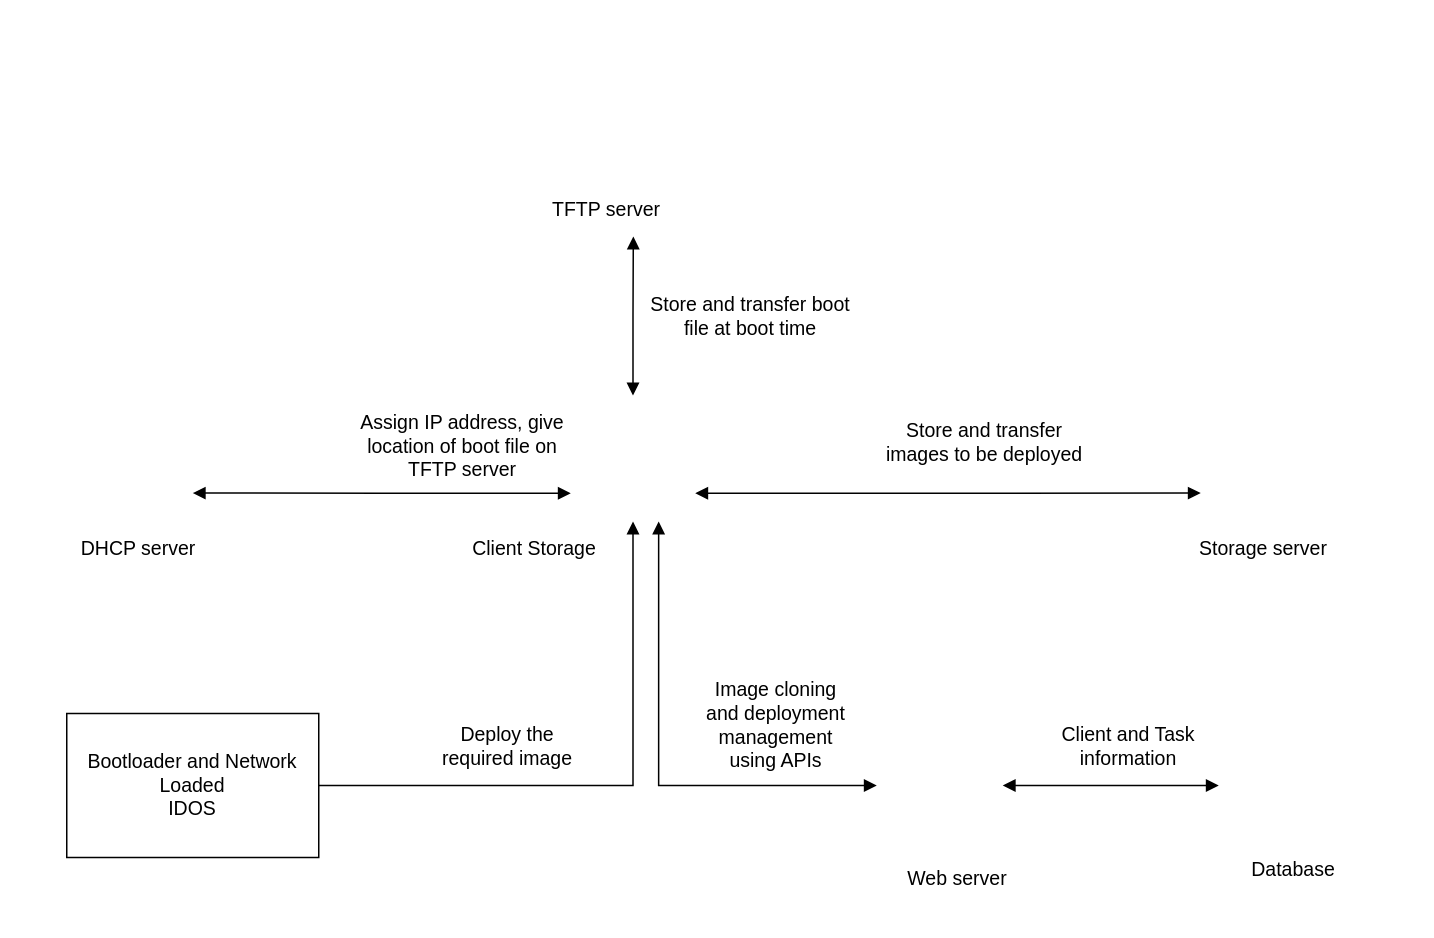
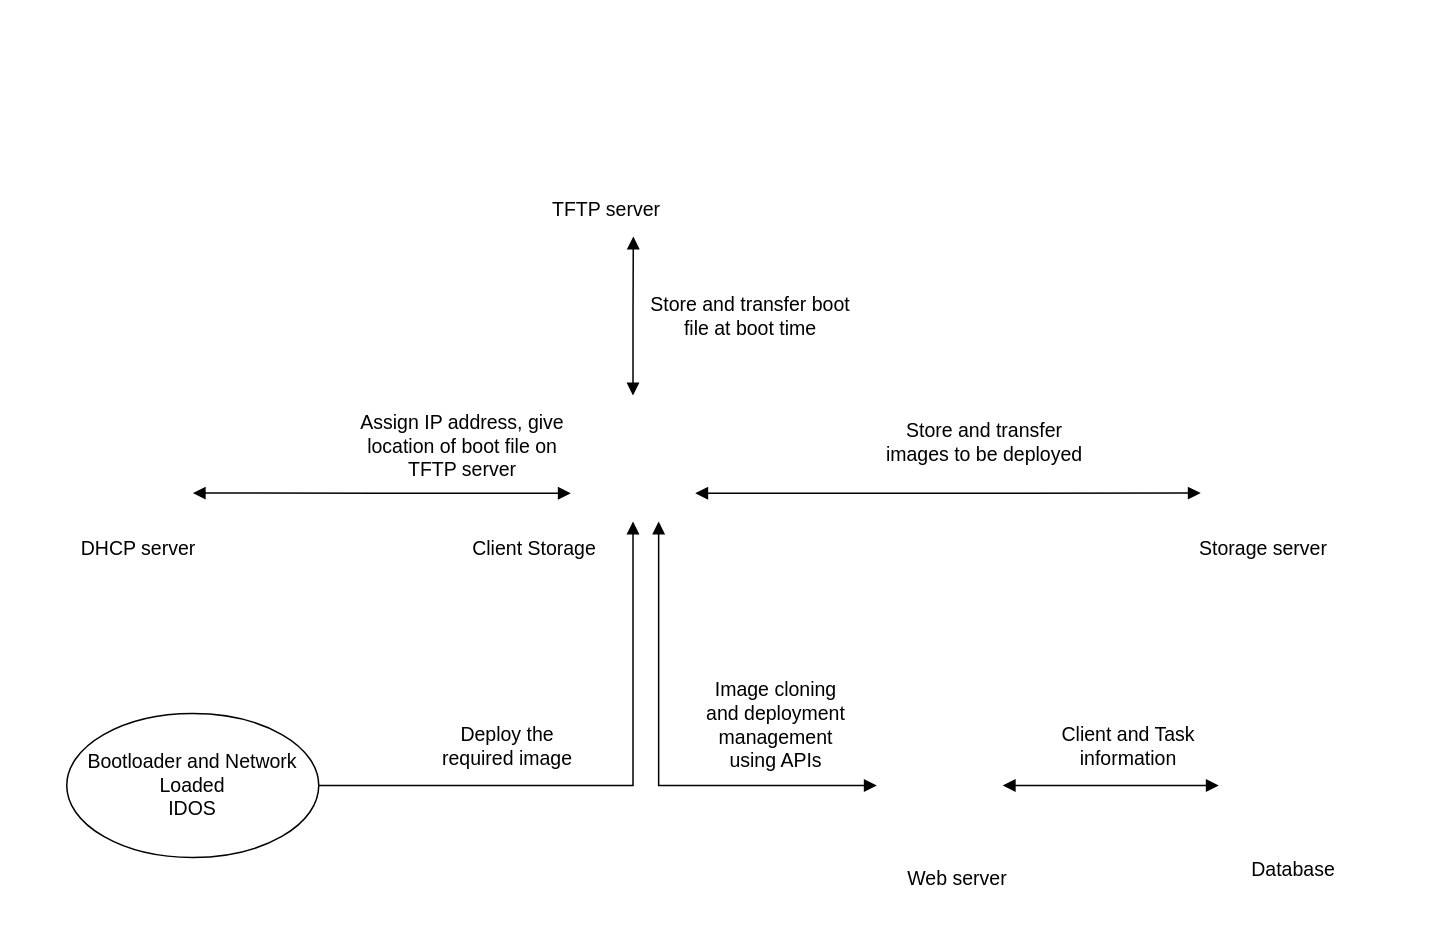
- <mxCell id="16" value="Bootloader and Network Loaded &#10;IDOS  " style="html=1;whiteSpace=wrap;;fontSize=13;fontColor=#000000;spacing=3;" parent="1" vertex="1"><mxGeometry x="44" y="475" width="168" height="96" as="geometry" /></mxCell>
+ <mxCell id="16" value="Bootloader and Network Loaded &#10;IDOS  " style="ellipse;html=1;whiteSpace=wrap;fontSize=13;fontColor=#000000;spacing=3;" parent="1" vertex="1"><mxGeometry x="44" y="475" width="168" height="96" as="geometry" /></mxCell>
